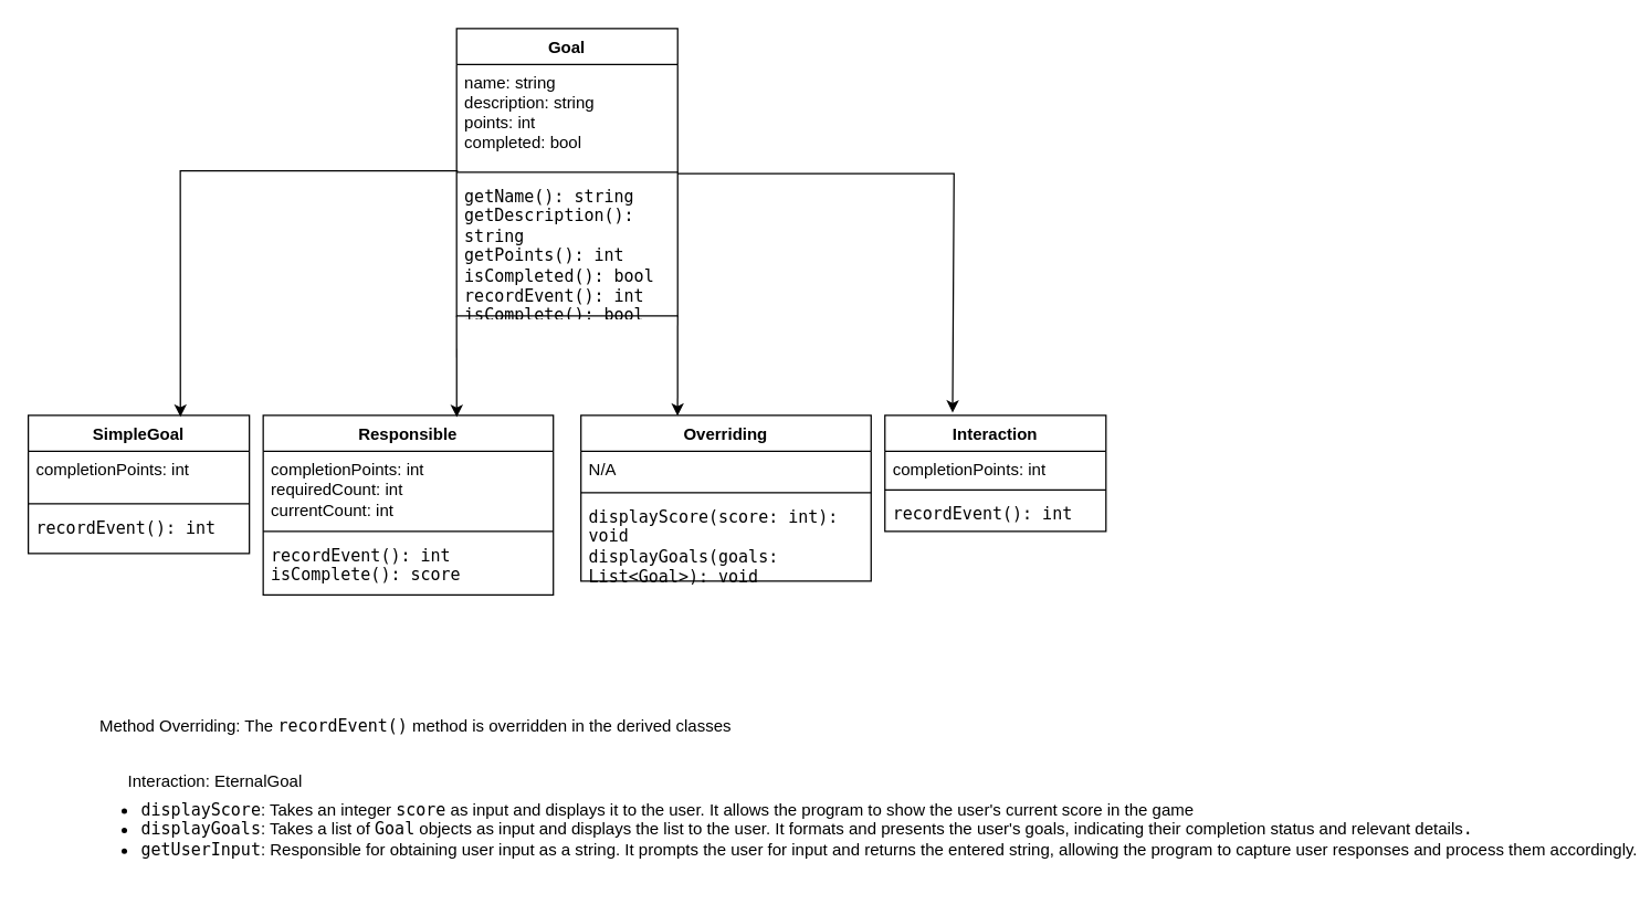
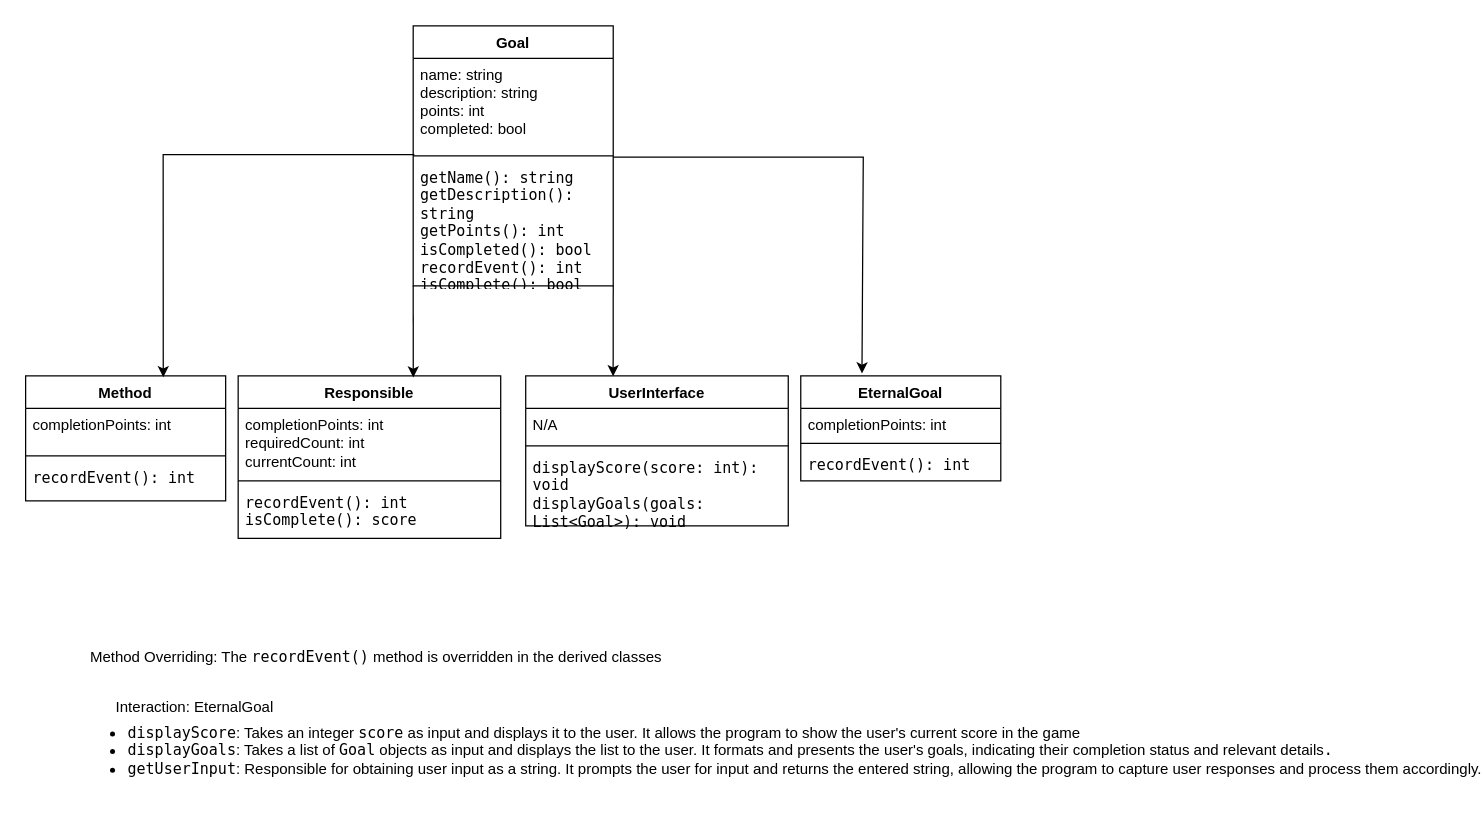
- <mxCell id="14" value="SimpleGoal" style="swimlane;fontStyle=1;align=center;verticalAlign=top;childLayout=stackLayout;horizontal=1;startSize=26;horizontalStack=0;resizeParent=1;resizeParentMax=0;resizeLast=0;collapsible=1;marginBottom=0;whiteSpace=wrap;html=1;" parent="1" vertex="1"><mxGeometry x="20" y="300" width="160" height="100" as="geometry" /></mxCell>
+ <mxCell id="14" value="Method" style="swimlane;fontStyle=1;align=center;verticalAlign=top;childLayout=stackLayout;horizontal=1;startSize=26;horizontalStack=0;resizeParent=1;resizeParentMax=0;resizeLast=0;collapsible=1;marginBottom=0;whiteSpace=wrap;html=1;" parent="1" vertex="1"><mxGeometry x="20" y="300" width="160" height="100" as="geometry" /></mxCell>
- <mxCell id="18" value="Overriding" style="swimlane;fontStyle=1;align=center;verticalAlign=top;childLayout=stackLayout;horizontal=1;startSize=26;horizontalStack=0;resizeParent=1;resizeParentMax=0;resizeLast=0;collapsible=1;marginBottom=0;whiteSpace=wrap;html=1;" parent="1" vertex="1"><mxGeometry x="420" y="300" width="210" height="120" as="geometry" /></mxCell>
+ <mxCell id="18" value="UserInterface" style="swimlane;fontStyle=1;align=center;verticalAlign=top;childLayout=stackLayout;horizontal=1;startSize=26;horizontalStack=0;resizeParent=1;resizeParentMax=0;resizeLast=0;collapsible=1;marginBottom=0;whiteSpace=wrap;html=1;" parent="1" vertex="1"><mxGeometry x="420" y="300" width="210" height="120" as="geometry" /></mxCell>
- <mxCell id="10" value="Interaction" style="swimlane;fontStyle=1;align=center;verticalAlign=top;childLayout=stackLayout;horizontal=1;startSize=26;horizontalStack=0;resizeParent=1;resizeParentMax=0;resizeLast=0;collapsible=1;marginBottom=0;whiteSpace=wrap;html=1;" parent="1" vertex="1"><mxGeometry x="640" y="300" width="160" height="84" as="geometry" /></mxCell>
+ <mxCell id="10" value="EternalGoal" style="swimlane;fontStyle=1;align=center;verticalAlign=top;childLayout=stackLayout;horizontal=1;startSize=26;horizontalStack=0;resizeParent=1;resizeParentMax=0;resizeLast=0;collapsible=1;marginBottom=0;whiteSpace=wrap;html=1;" parent="1" vertex="1"><mxGeometry x="640" y="300" width="160" height="84" as="geometry" /></mxCell>
